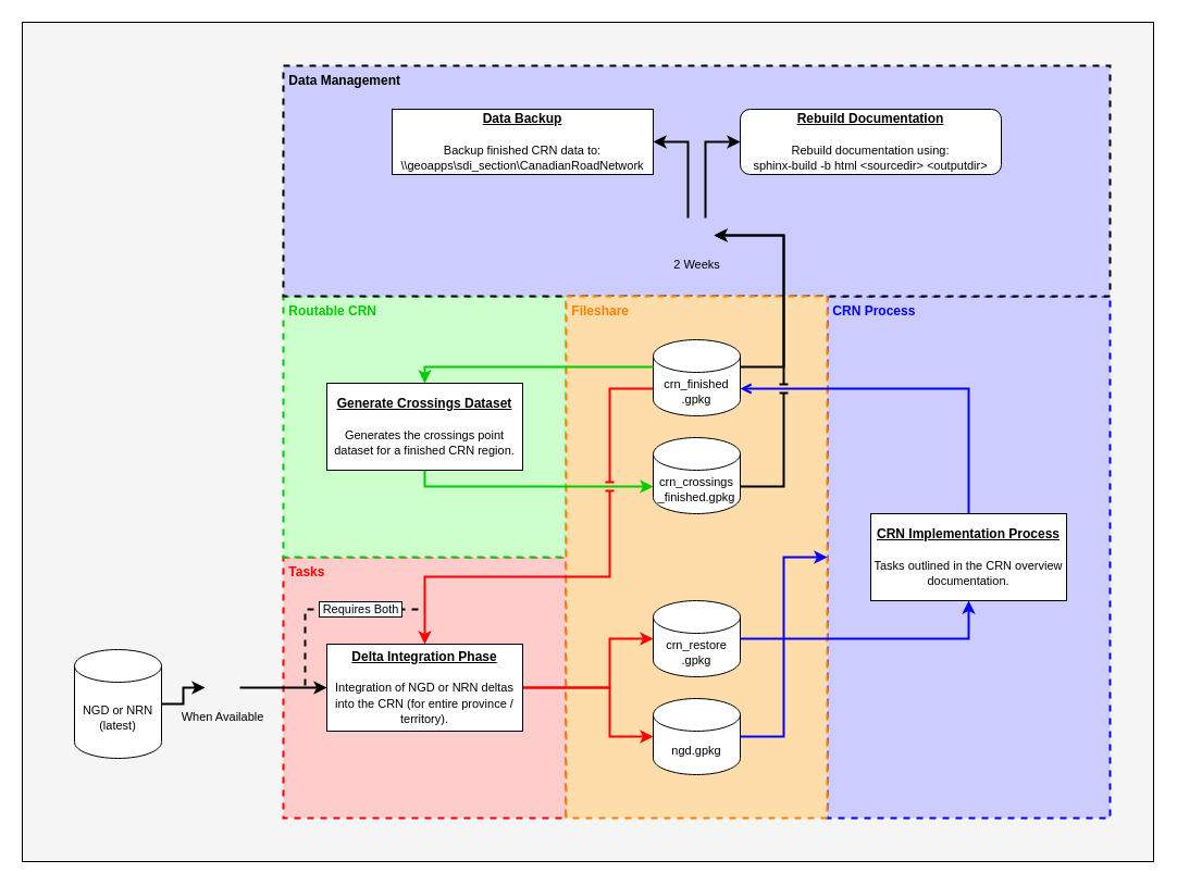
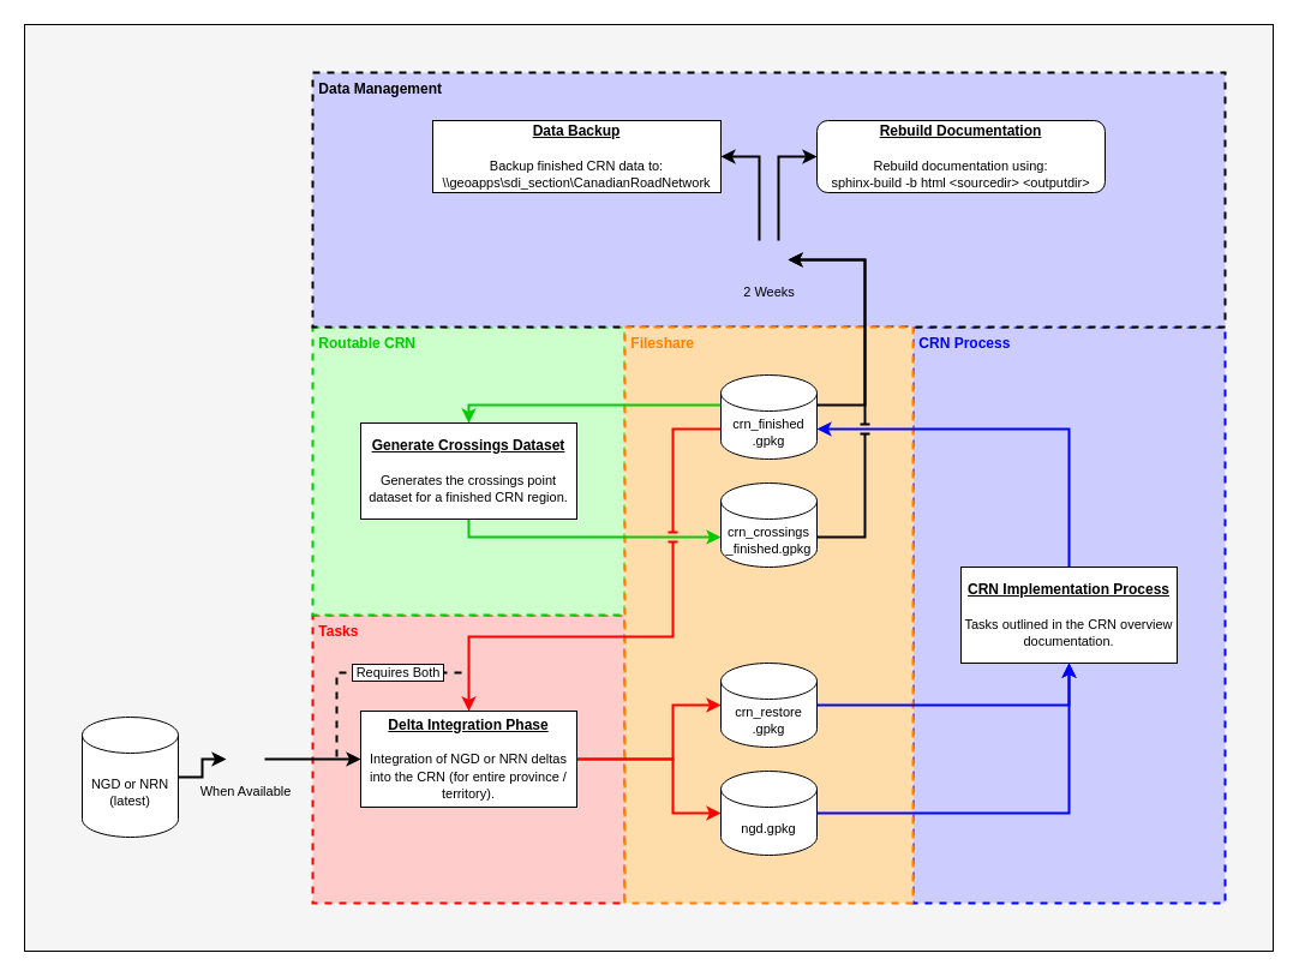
- <mxCell id="24" style="edgeStyle=orthogonalEdgeStyle;rounded=0;orthogonalLoop=1;jettySize=auto;html=1;entryX=1;entryY=0;entryDx=0;entryDy=45;entryPerimeter=0;strokeColor=#0000FF;fontSize=11;fontColor=#00CC00;exitX=0.5;exitY=0;exitDx=0;exitDy=0;jumpStyle=none;strokeWidth=2;endArrow=open;" parent="1" source="17" target="9" edge="1"><mxGeometry relative="1" as="geometry" /></mxCell>
+ <mxCell id="24" style="edgeStyle=orthogonalEdgeStyle;rounded=0;orthogonalLoop=1;jettySize=auto;html=1;entryX=1;entryY=0;entryDx=0;entryDy=45;entryPerimeter=0;strokeColor=#0000FF;fontSize=11;fontColor=#00CC00;exitX=0.5;exitY=0;exitDx=0;exitDy=0;jumpStyle=none;strokeWidth=2;" parent="1" source="17" target="9" edge="1"><mxGeometry relative="1" as="geometry" /></mxCell>
- <mxCell id="22" style="edgeStyle=orthogonalEdgeStyle;rounded=0;orthogonalLoop=1;jettySize=auto;html=1;fontSize=11;strokeColor=#0000FF;exitX=1;exitY=0.5;exitDx=0;exitDy=0;exitPerimeter=0;strokeWidth=2;" parent="1" source="12" target="5" edge="1"><mxGeometry relative="1" as="geometry"><mxPoint x="855" y="527" as="targetPoint" /></mxGeometry></mxCell>
+ <mxCell id="22" style="edgeStyle=orthogonalEdgeStyle;rounded=0;orthogonalLoop=1;jettySize=auto;html=1;fontSize=11;entryX=0.5;entryY=1;entryDx=0;entryDy=0;strokeColor=#0000FF;exitX=1;exitY=0.5;exitDx=0;exitDy=0;exitPerimeter=0;strokeWidth=2;" parent="1" source="12" target="17" edge="1"><mxGeometry relative="1" as="geometry"><mxPoint x="855" y="527" as="targetPoint" /></mxGeometry></mxCell>
